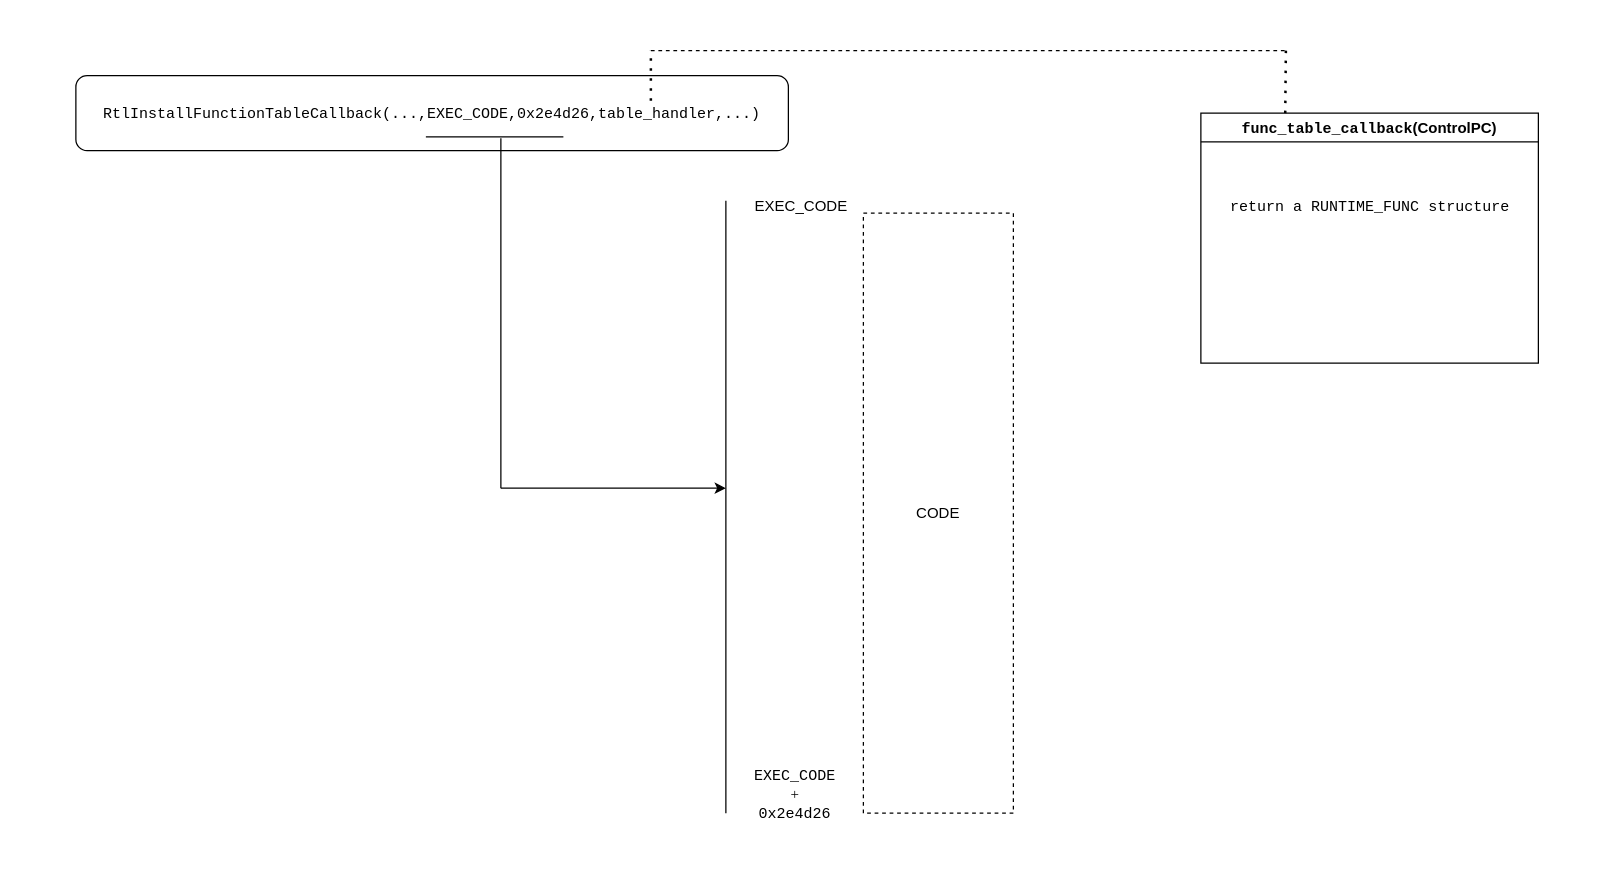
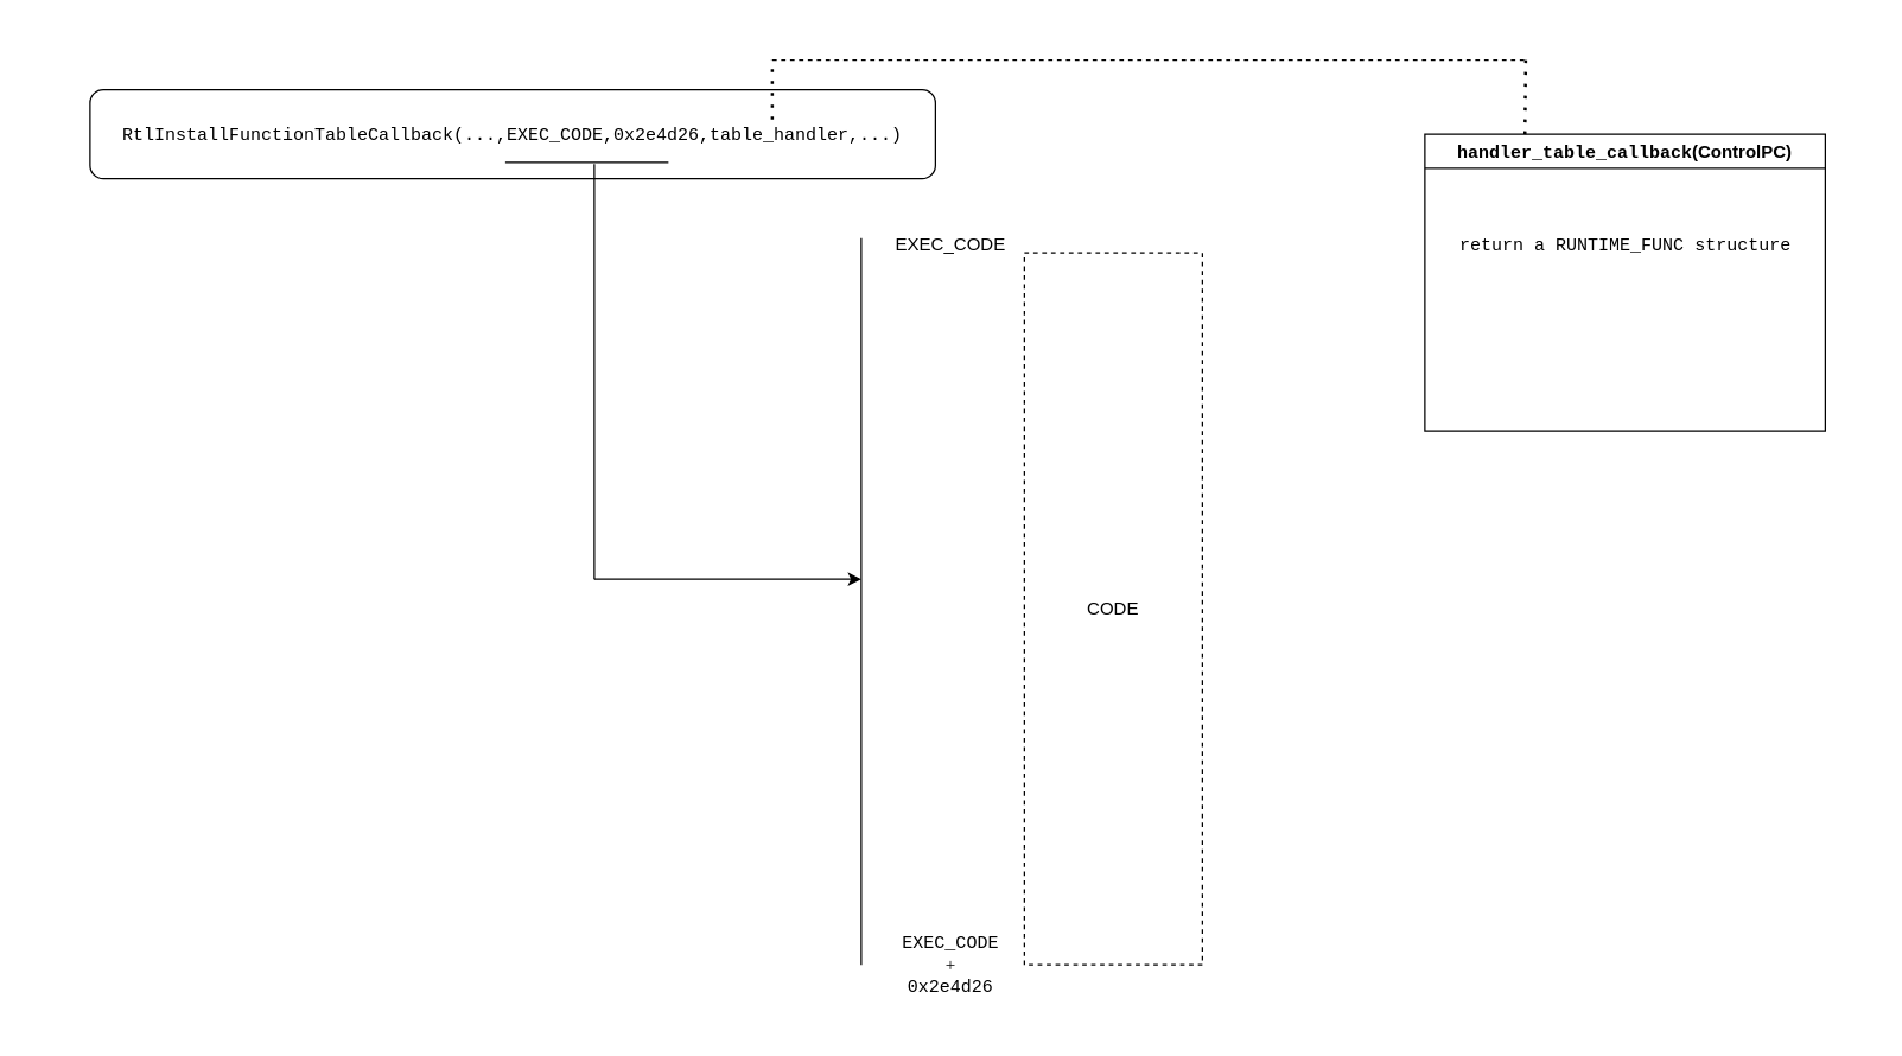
- <mxCell id="5" value="&lt;font face=&quot;Courier New&quot;&gt;func_table_callback&lt;/font&gt;(ControlPC)" style="swimlane;whiteSpace=wrap;html=1;" vertex="1" parent="1"><mxGeometry x="960" y="90" width="270" height="200" as="geometry" /></mxCell>
+ <mxCell id="5" value="&lt;font face=&quot;Courier New&quot;&gt;handler_table_callback&lt;/font&gt;(ControlPC)" style="swimlane;whiteSpace=wrap;html=1;" vertex="1" parent="1"><mxGeometry x="960" y="90" width="270" height="200" as="geometry" /></mxCell>
- <mxCell id="8" value="&lt;div&gt;&lt;font face=&quot;Courier New&quot;&gt;EXEC_CODE&lt;/font&gt;&lt;/div&gt;&lt;div&gt;&lt;font face=&quot;upkhfNW6tataBss0PHC2&quot;&gt;+&lt;/font&gt;&lt;/div&gt;&lt;div&gt;&lt;font face=&quot;Courier New&quot;&gt;0x2e4d26&lt;br&gt;&lt;/font&gt;&lt;/div&gt;" style="text;html=1;align=center;verticalAlign=middle;resizable=0;points=[];autosize=1;strokeColor=none;fillColor=none;" vertex="1" parent="1"><mxGeometry x="590" y="605" width="90" height="60" as="geometry" /></mxCell>
+ <mxCell id="8" value="&lt;div&gt;&lt;font face=&quot;Courier New&quot;&gt;EXEC_CODE&lt;/font&gt;&lt;/div&gt;&lt;div&gt;&lt;font face=&quot;upkhfNW6tataBss0PHC2&quot;&gt;+&lt;/font&gt;&lt;/div&gt;&lt;div&gt;&lt;font face=&quot;Courier New&quot;&gt;0x2e4d26&lt;br&gt;&lt;/font&gt;&lt;/div&gt;" style="text;html=1;align=center;verticalAlign=middle;resizable=0;points=[];autosize=1;strokeColor=none;fillColor=none;" vertex="1" parent="1"><mxGeometry x="595" y="620" width="90" height="60" as="geometry" /></mxCell>
